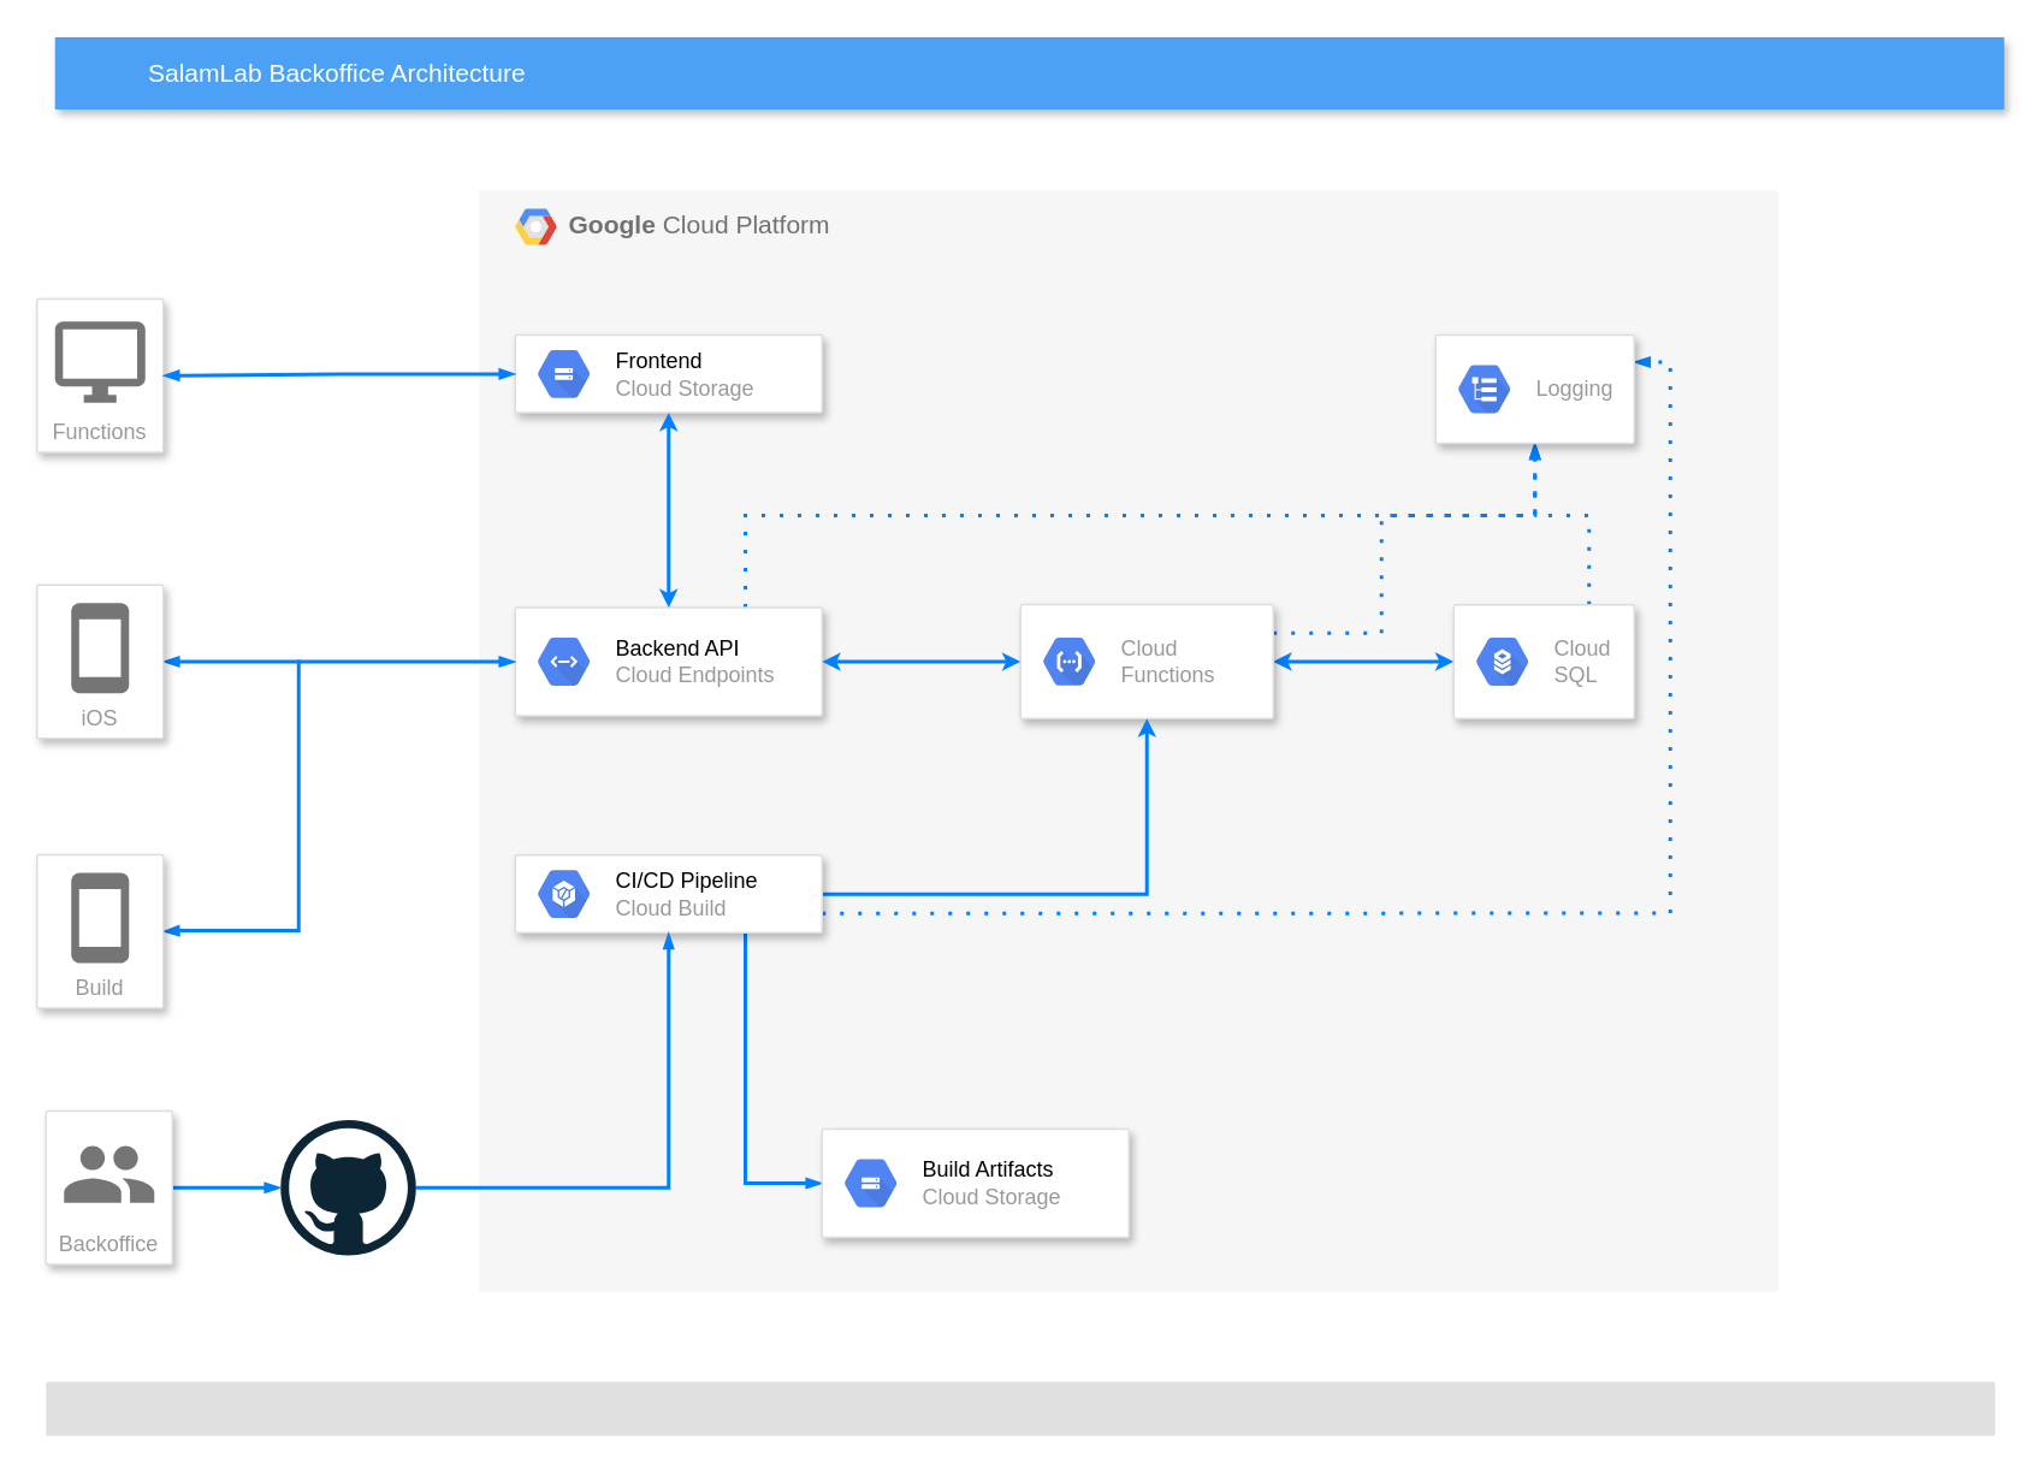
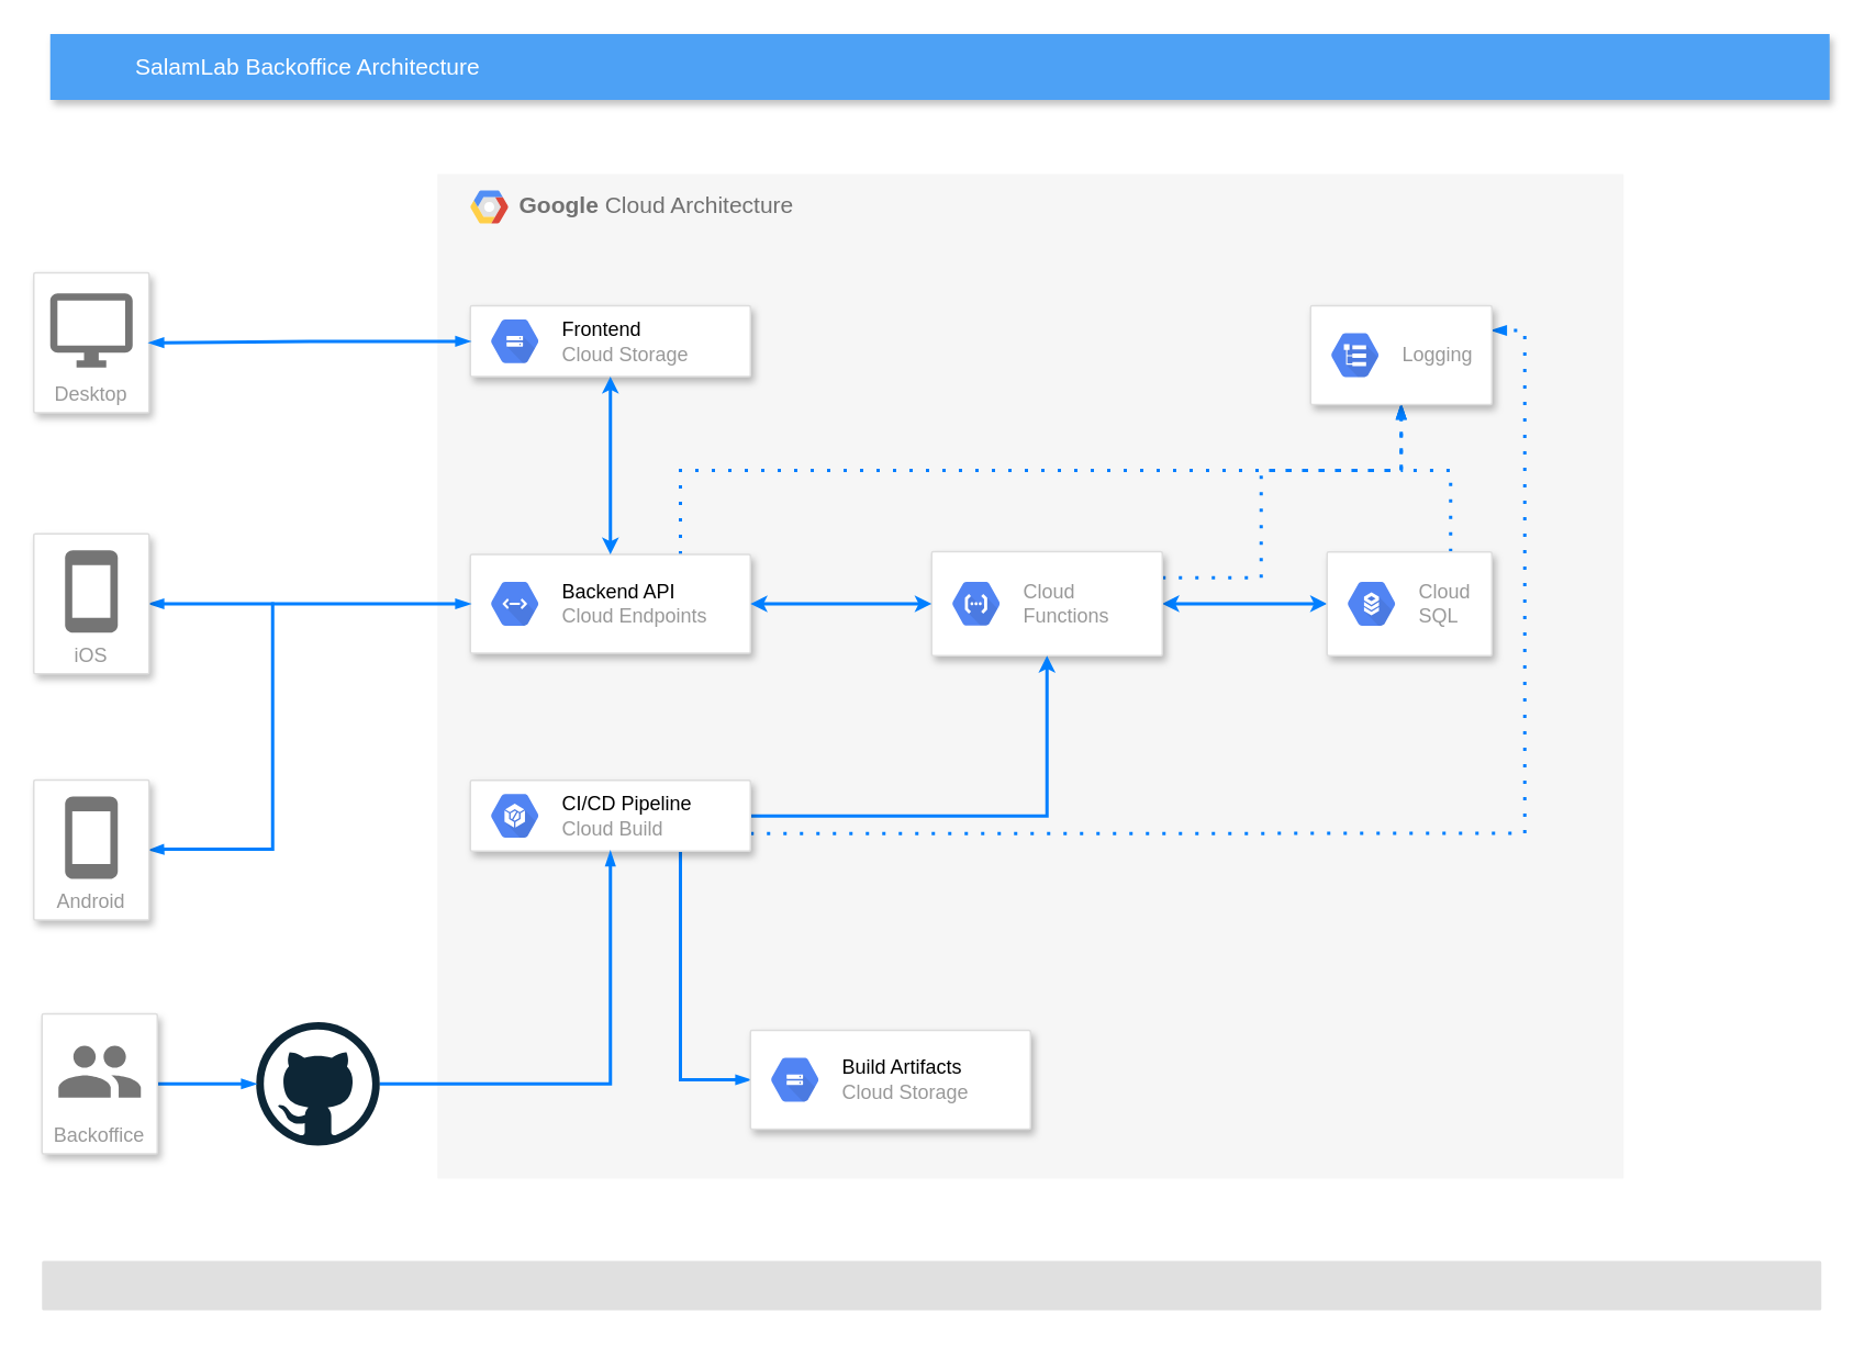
- <mxCell id="2" value="&lt;b&gt;Google &lt;/b&gt;Cloud Platform" style="fillColor=#F6F6F6;strokeColor=none;shadow=0;gradientColor=none;fontSize=14;align=left;spacing=10;fontColor=#717171;9E9E9E;verticalAlign=top;spacingTop=-4;fontStyle=0;spacingLeft=40;html=1;" parent="1" vertex="1"><mxGeometry x="265" y="105" width="720" height="610" as="geometry" /></mxCell>
+ <mxCell id="2" value="&lt;b&gt;Google &lt;/b&gt;Cloud Architecture" style="fillColor=#F6F6F6;strokeColor=none;shadow=0;gradientColor=none;fontSize=14;align=left;spacing=10;fontColor=#717171;9E9E9E;verticalAlign=top;spacingTop=-4;fontStyle=0;spacingLeft=40;html=1;" parent="1" vertex="1"><mxGeometry x="265" y="105" width="720" height="610" as="geometry" /></mxCell>
- <mxCell id="37" value="Functions" style="strokeColor=#dddddd;shadow=1;strokeWidth=1;rounded=1;absoluteArcSize=1;arcSize=2;labelPosition=center;verticalLabelPosition=middle;align=center;verticalAlign=bottom;spacingLeft=0;fontColor=#999999;fontSize=12;whiteSpace=wrap;spacingBottom=2;" vertex="1" parent="1"><mxGeometry x="20" y="165" width="70" height="85" as="geometry" /></mxCell>
+ <mxCell id="37" value="Desktop" style="strokeColor=#dddddd;shadow=1;strokeWidth=1;rounded=1;absoluteArcSize=1;arcSize=2;labelPosition=center;verticalLabelPosition=middle;align=center;verticalAlign=bottom;spacingLeft=0;fontColor=#999999;fontSize=12;whiteSpace=wrap;spacingBottom=2;" vertex="1" parent="1"><mxGeometry x="20" y="165" width="70" height="85" as="geometry" /></mxCell>
- <mxCell id="33" value="Build" style="strokeColor=#dddddd;fillColor=#ffffff;shadow=1;strokeWidth=1;rounded=1;absoluteArcSize=1;arcSize=2;labelPosition=center;verticalLabelPosition=middle;align=center;verticalAlign=bottom;spacingLeft=0;fontColor=#999999;fontSize=12;whiteSpace=wrap;spacingBottom=2;html=1;" parent="1" vertex="1"><mxGeometry x="20" y="473.003" width="70" height="85" as="geometry" /></mxCell>
+ <mxCell id="33" value="Android" style="strokeColor=#dddddd;fillColor=#ffffff;shadow=1;strokeWidth=1;rounded=1;absoluteArcSize=1;arcSize=2;labelPosition=center;verticalLabelPosition=middle;align=center;verticalAlign=bottom;spacingLeft=0;fontColor=#999999;fontSize=12;whiteSpace=wrap;spacingBottom=2;html=1;" parent="1" vertex="1"><mxGeometry x="20" y="473.003" width="70" height="85" as="geometry" /></mxCell>
